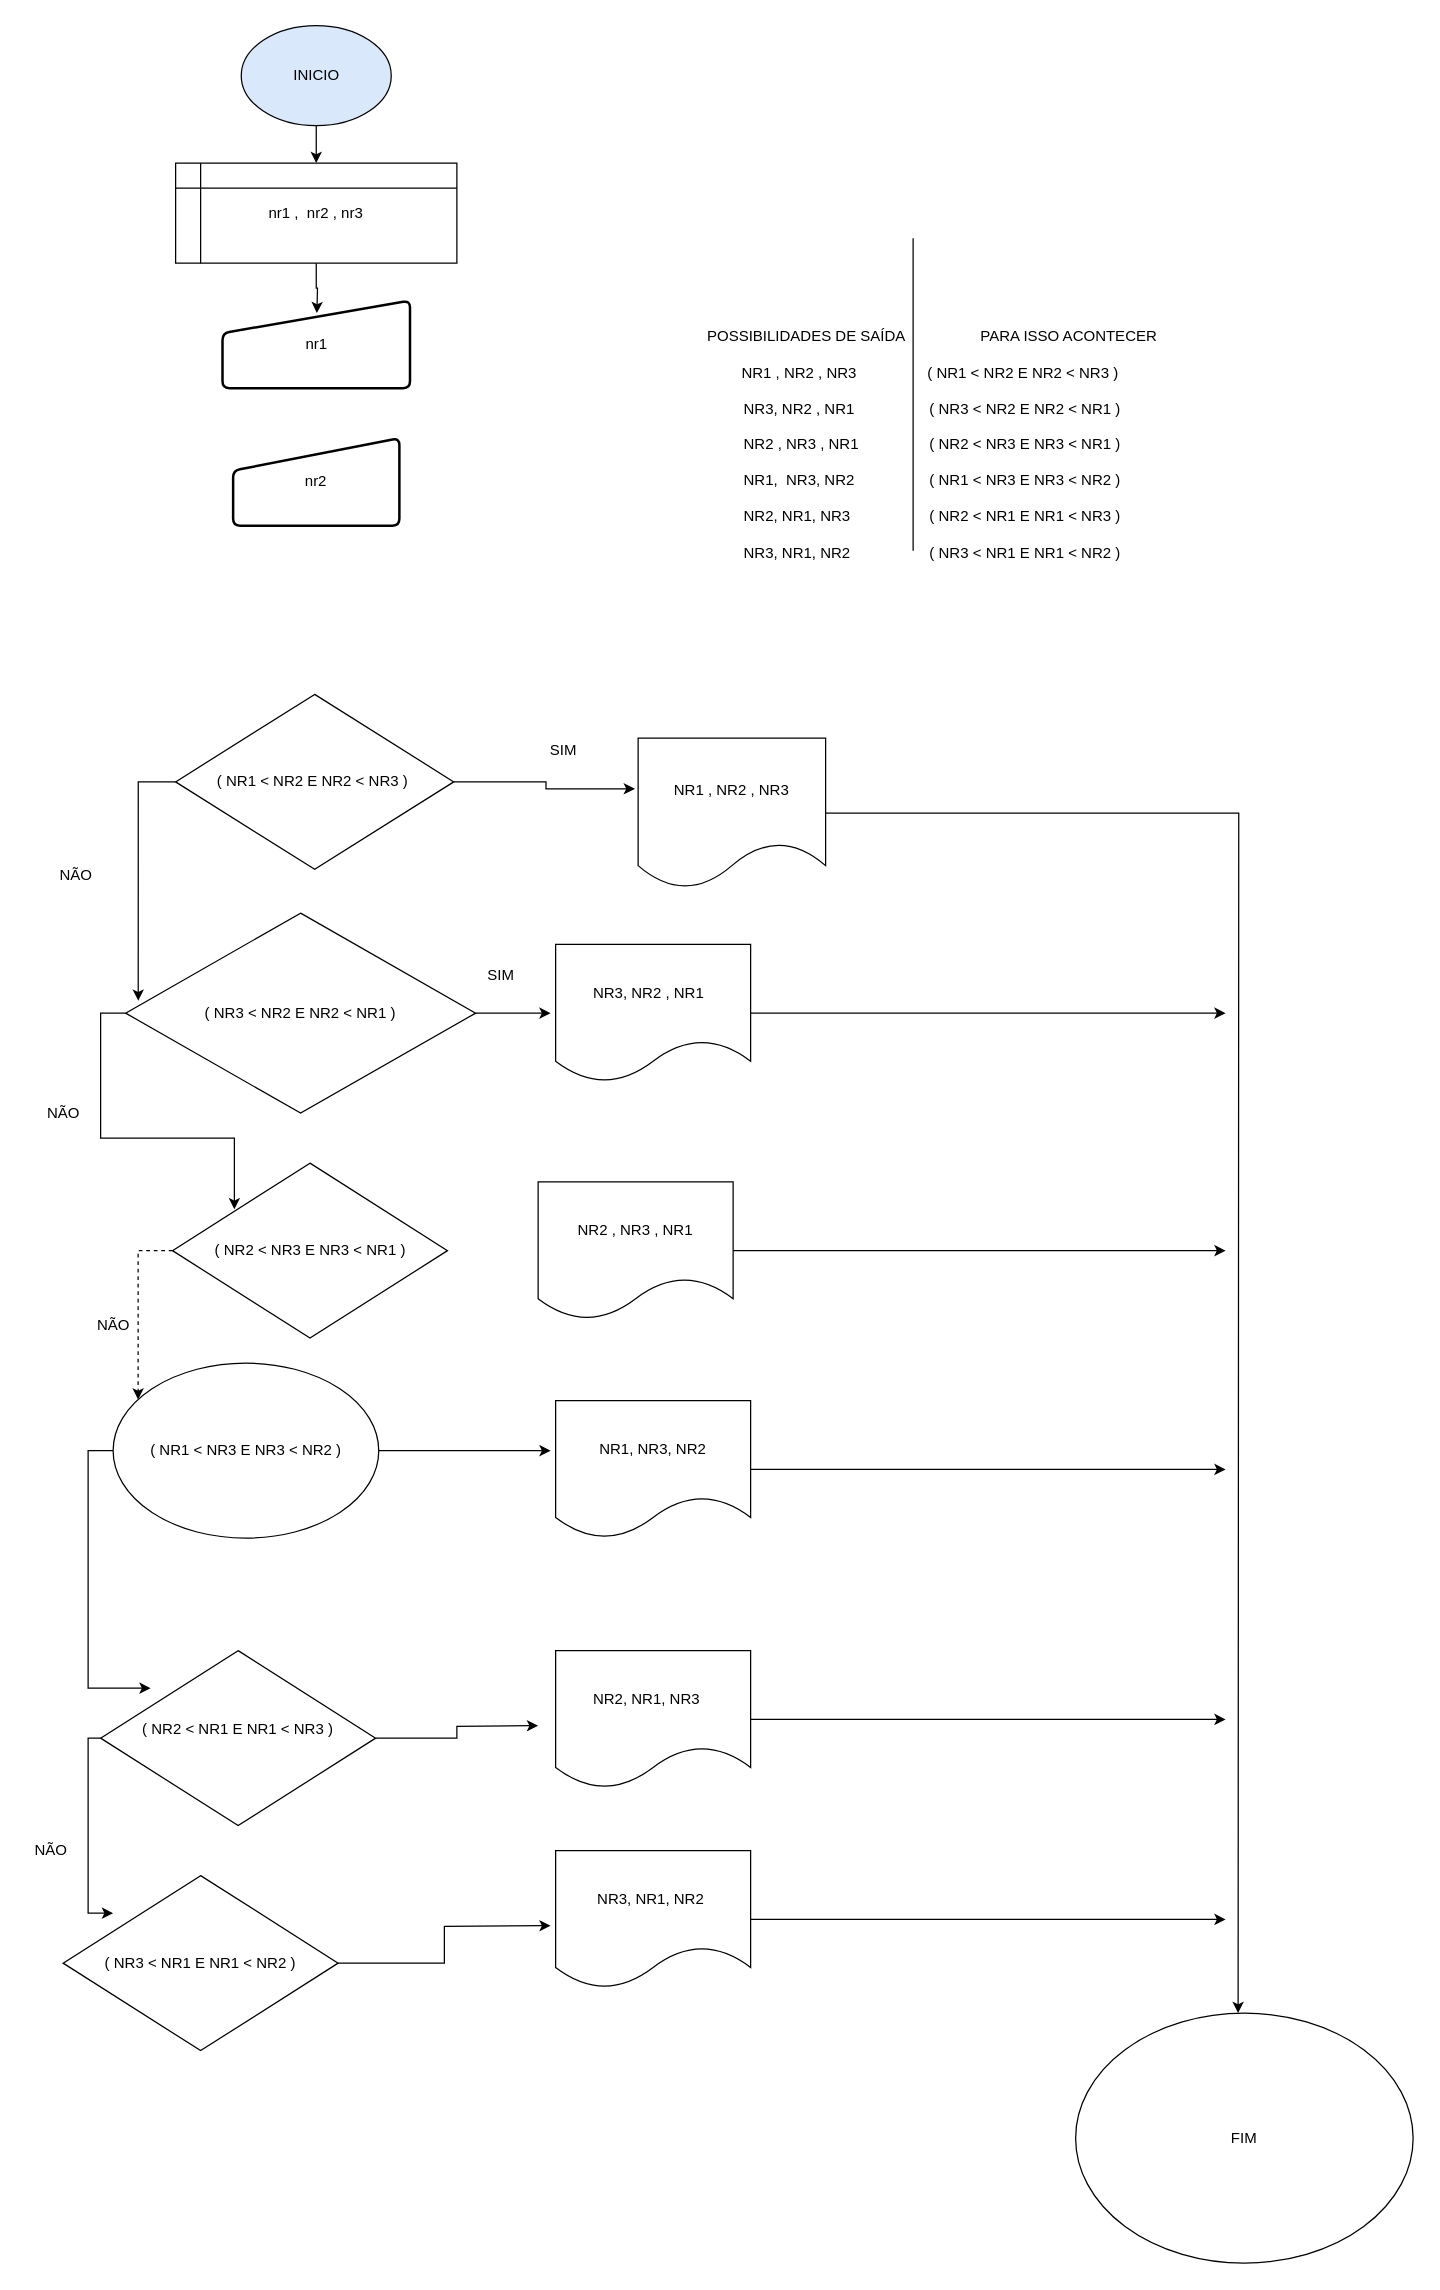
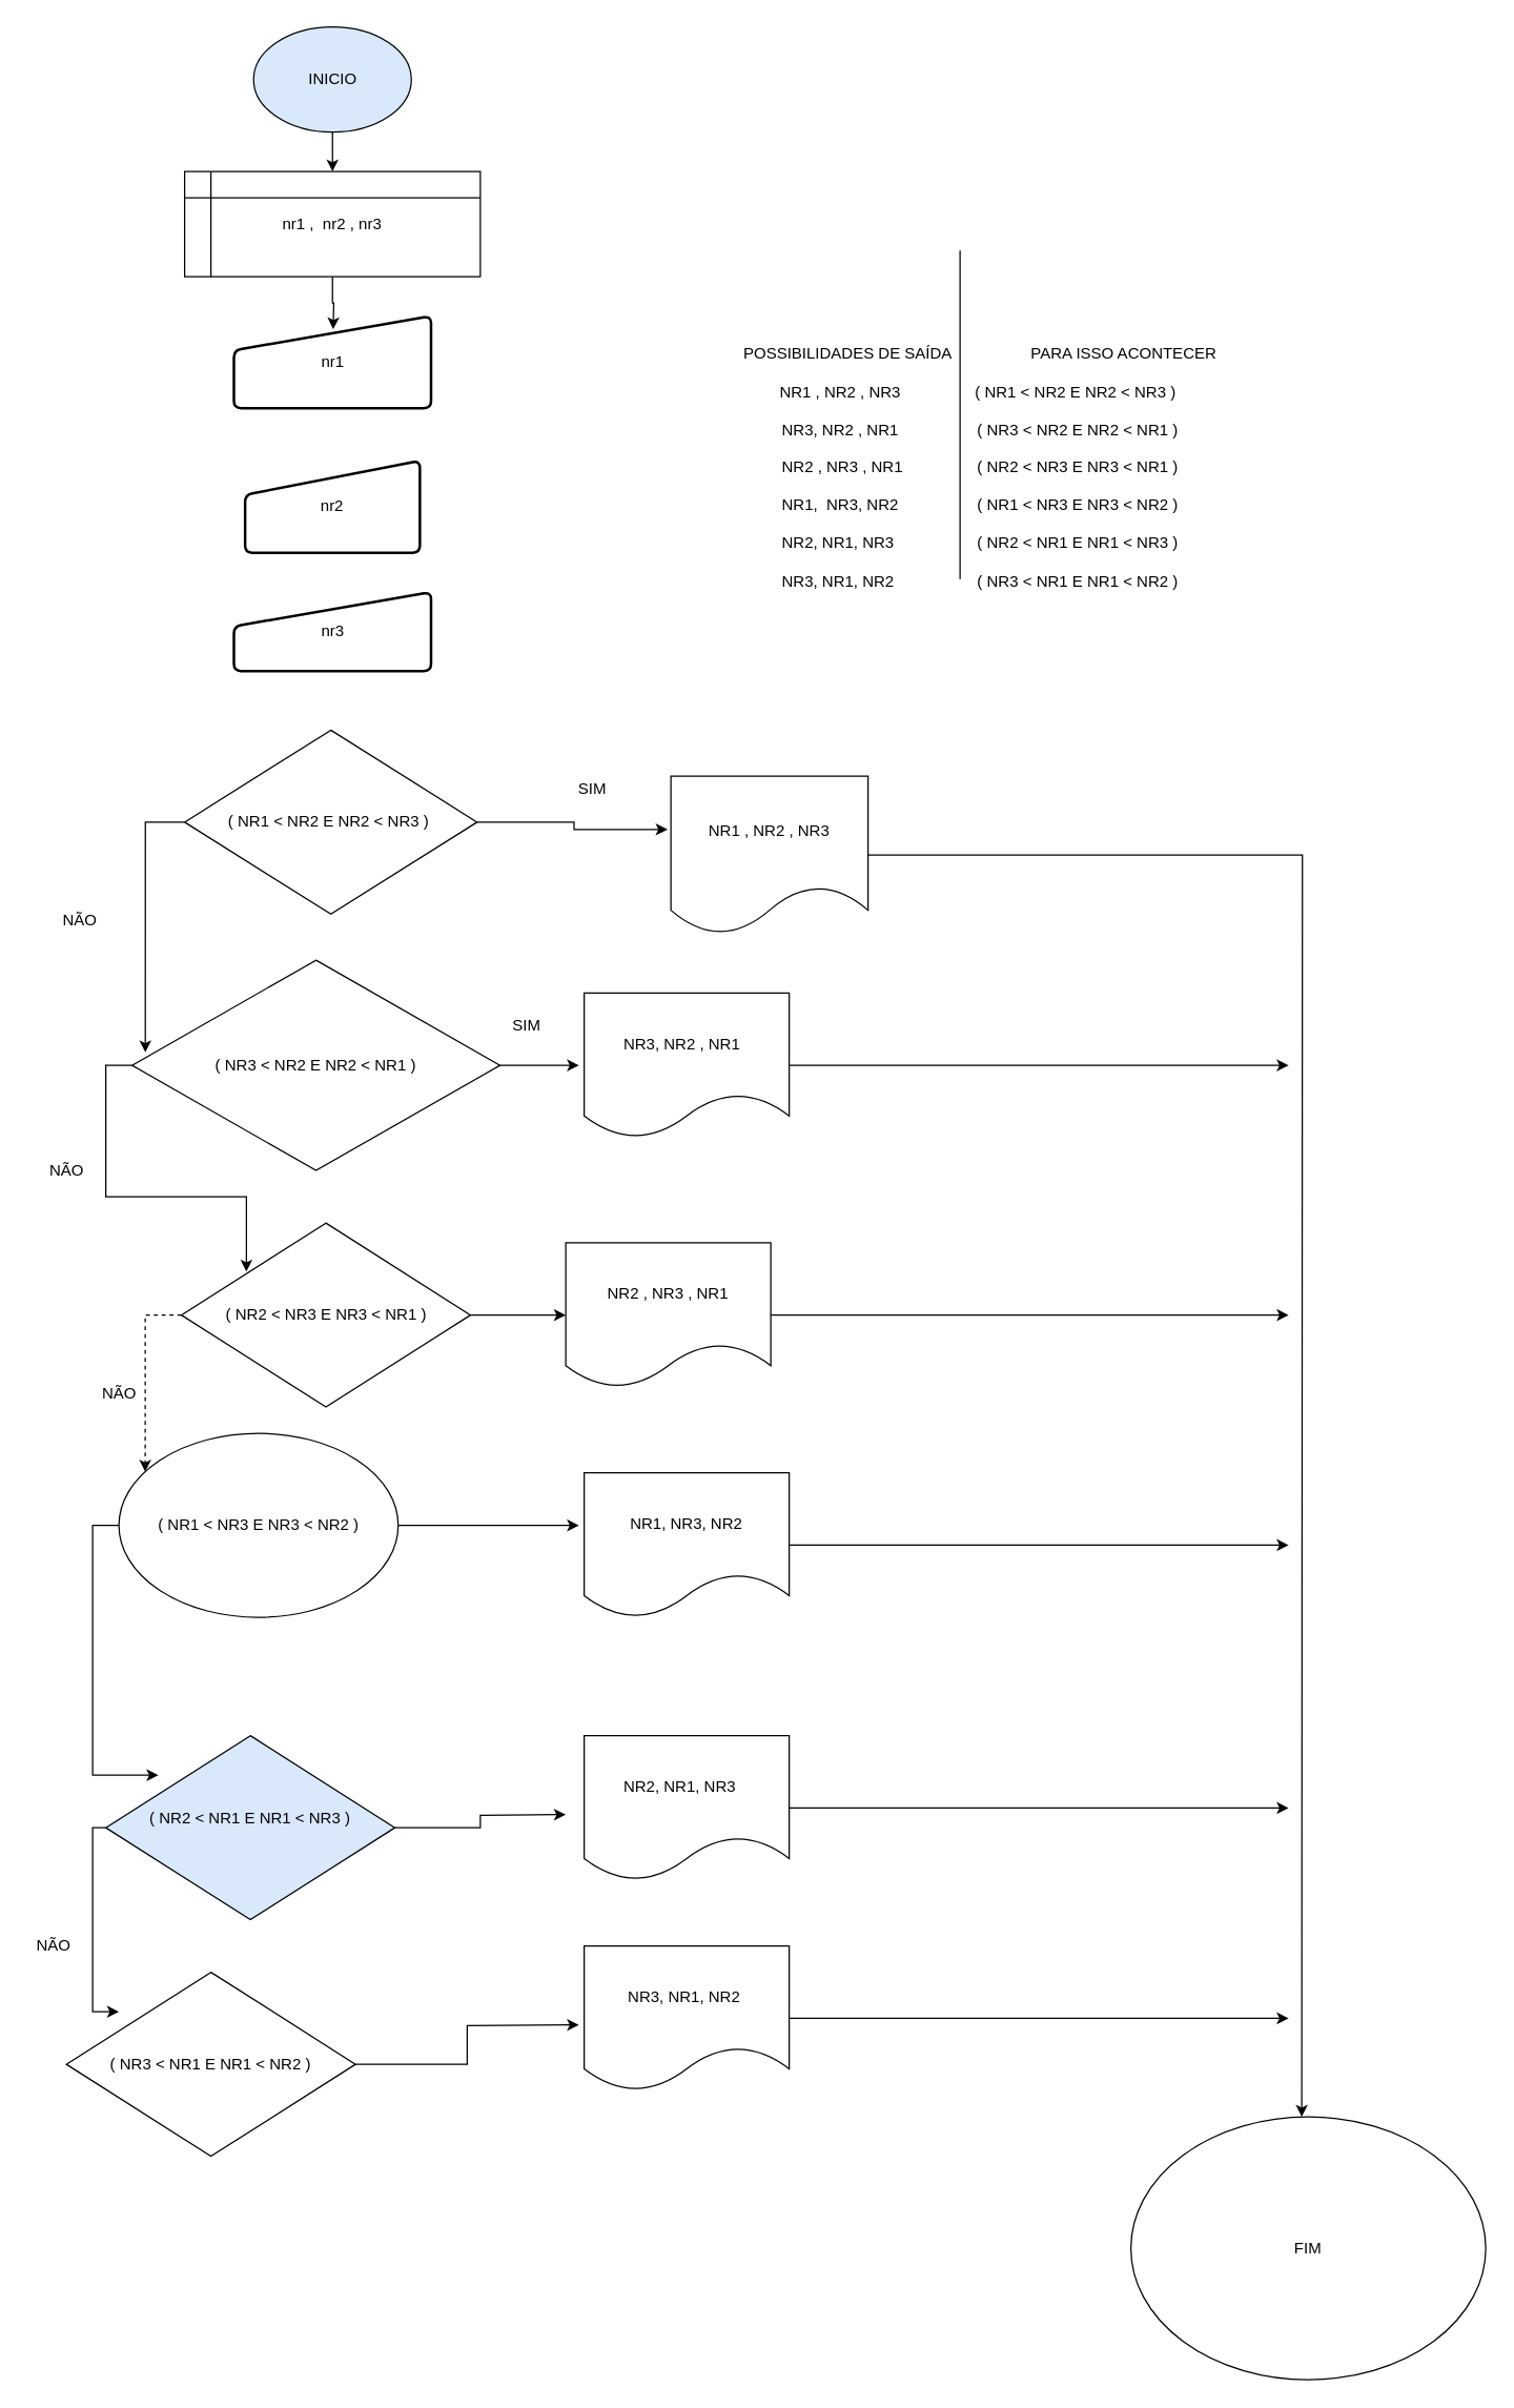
+ <mxCell id="10" value="nr3" style="html=1;strokeWidth=2;shape=manualInput;whiteSpace=wrap;rounded=1;size=26;arcSize=11;" vertex="1" parent="1"><mxGeometry x="177.5" y="450" width="150" height="60" as="geometry" /></mxCell>
+ <mxCell id="15" style="edgeStyle=orthogonalEdgeStyle;rounded=0;orthogonalLoop=1;jettySize=auto;html=1;entryX=0;entryY=0.5;entryDx=0;entryDy=0;" edge="1" parent="1" source="16" target="36"><mxGeometry relative="1" as="geometry" /></mxCell>
- <mxCell id="22" value="&lt;div&gt;( NR2 &amp;lt; NR1 E NR1 &amp;lt; NR3 )&lt;/div&gt;&lt;div&gt;&lt;br&gt;&lt;/div&gt;" style="rhombus;whiteSpace=wrap;html=1;" vertex="1" parent="1"><mxGeometry x="80" y="1320" width="220" height="140" as="geometry" /></mxCell>
+ <mxCell id="22" value="&lt;div&gt;( NR2 &amp;lt; NR1 E NR1 &amp;lt; NR3 )&lt;/div&gt;&lt;div&gt;&lt;br&gt;&lt;/div&gt;" style="rhombus;whiteSpace=wrap;html=1;fillColor=#dae8fc;" vertex="1" parent="1"><mxGeometry x="80" y="1320" width="220" height="140" as="geometry" /></mxCell>
